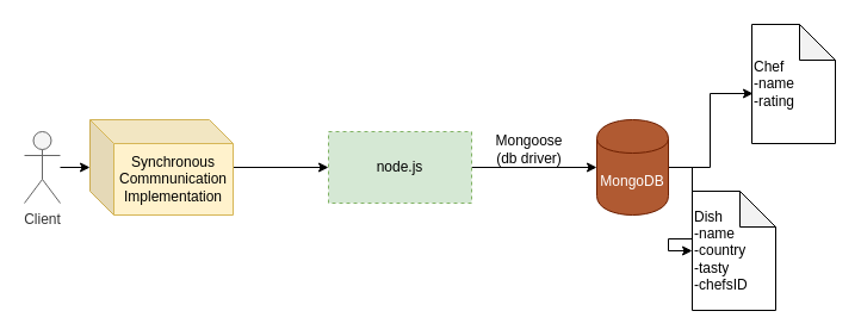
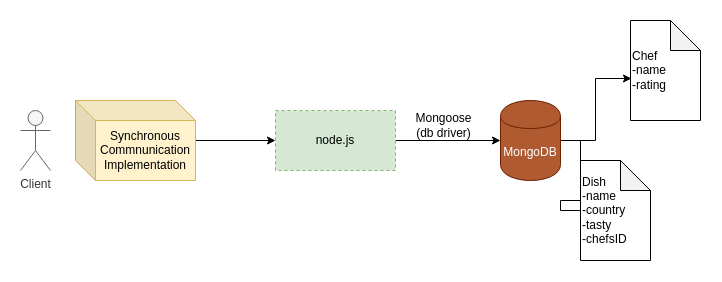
- <mxCell id="12" style="edgeStyle=orthogonalEdgeStyle;rounded=0;orthogonalLoop=1;jettySize=auto;html=1;" parent="1" source="13" target="11" edge="1"><mxGeometry relative="1" as="geometry" /></mxCell>
- <mxCell id="3" style="edgeStyle=orthogonalEdgeStyle;rounded=0;orthogonalLoop=1;jettySize=auto;html=1;" parent="1" source="4" target="5" edge="1"><mxGeometry relative="1" as="geometry" /></mxCell>
+ <mxCell id="3" style="edgeStyle=orthogonalEdgeStyle;rounded=0;orthogonalLoop=1;jettySize=auto;html=1;endArrow=none;" parent="1" source="4" target="5" edge="1"><mxGeometry relative="1" as="geometry" /></mxCell>
